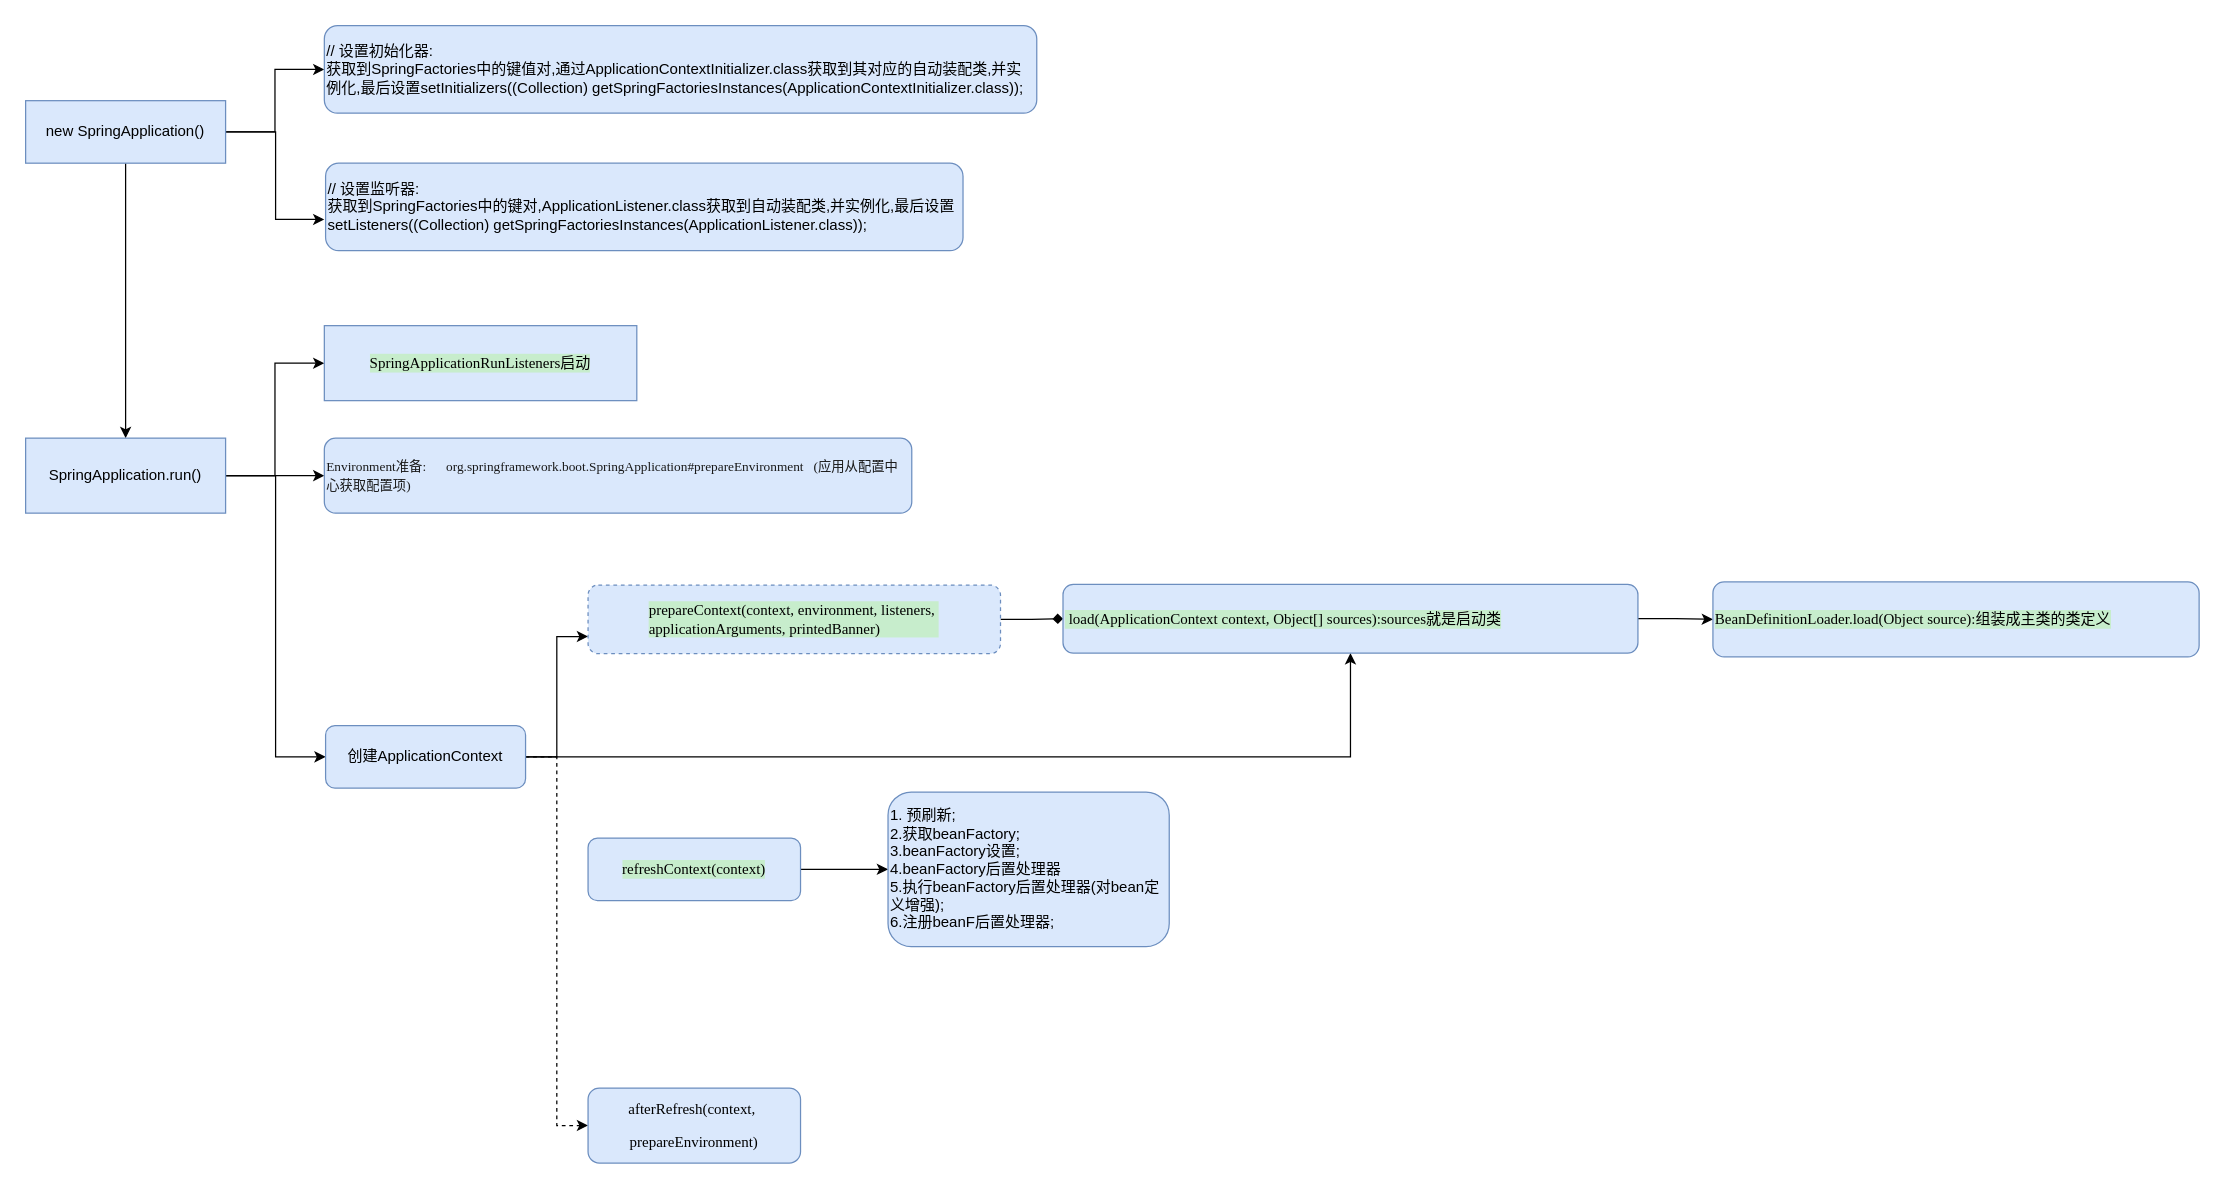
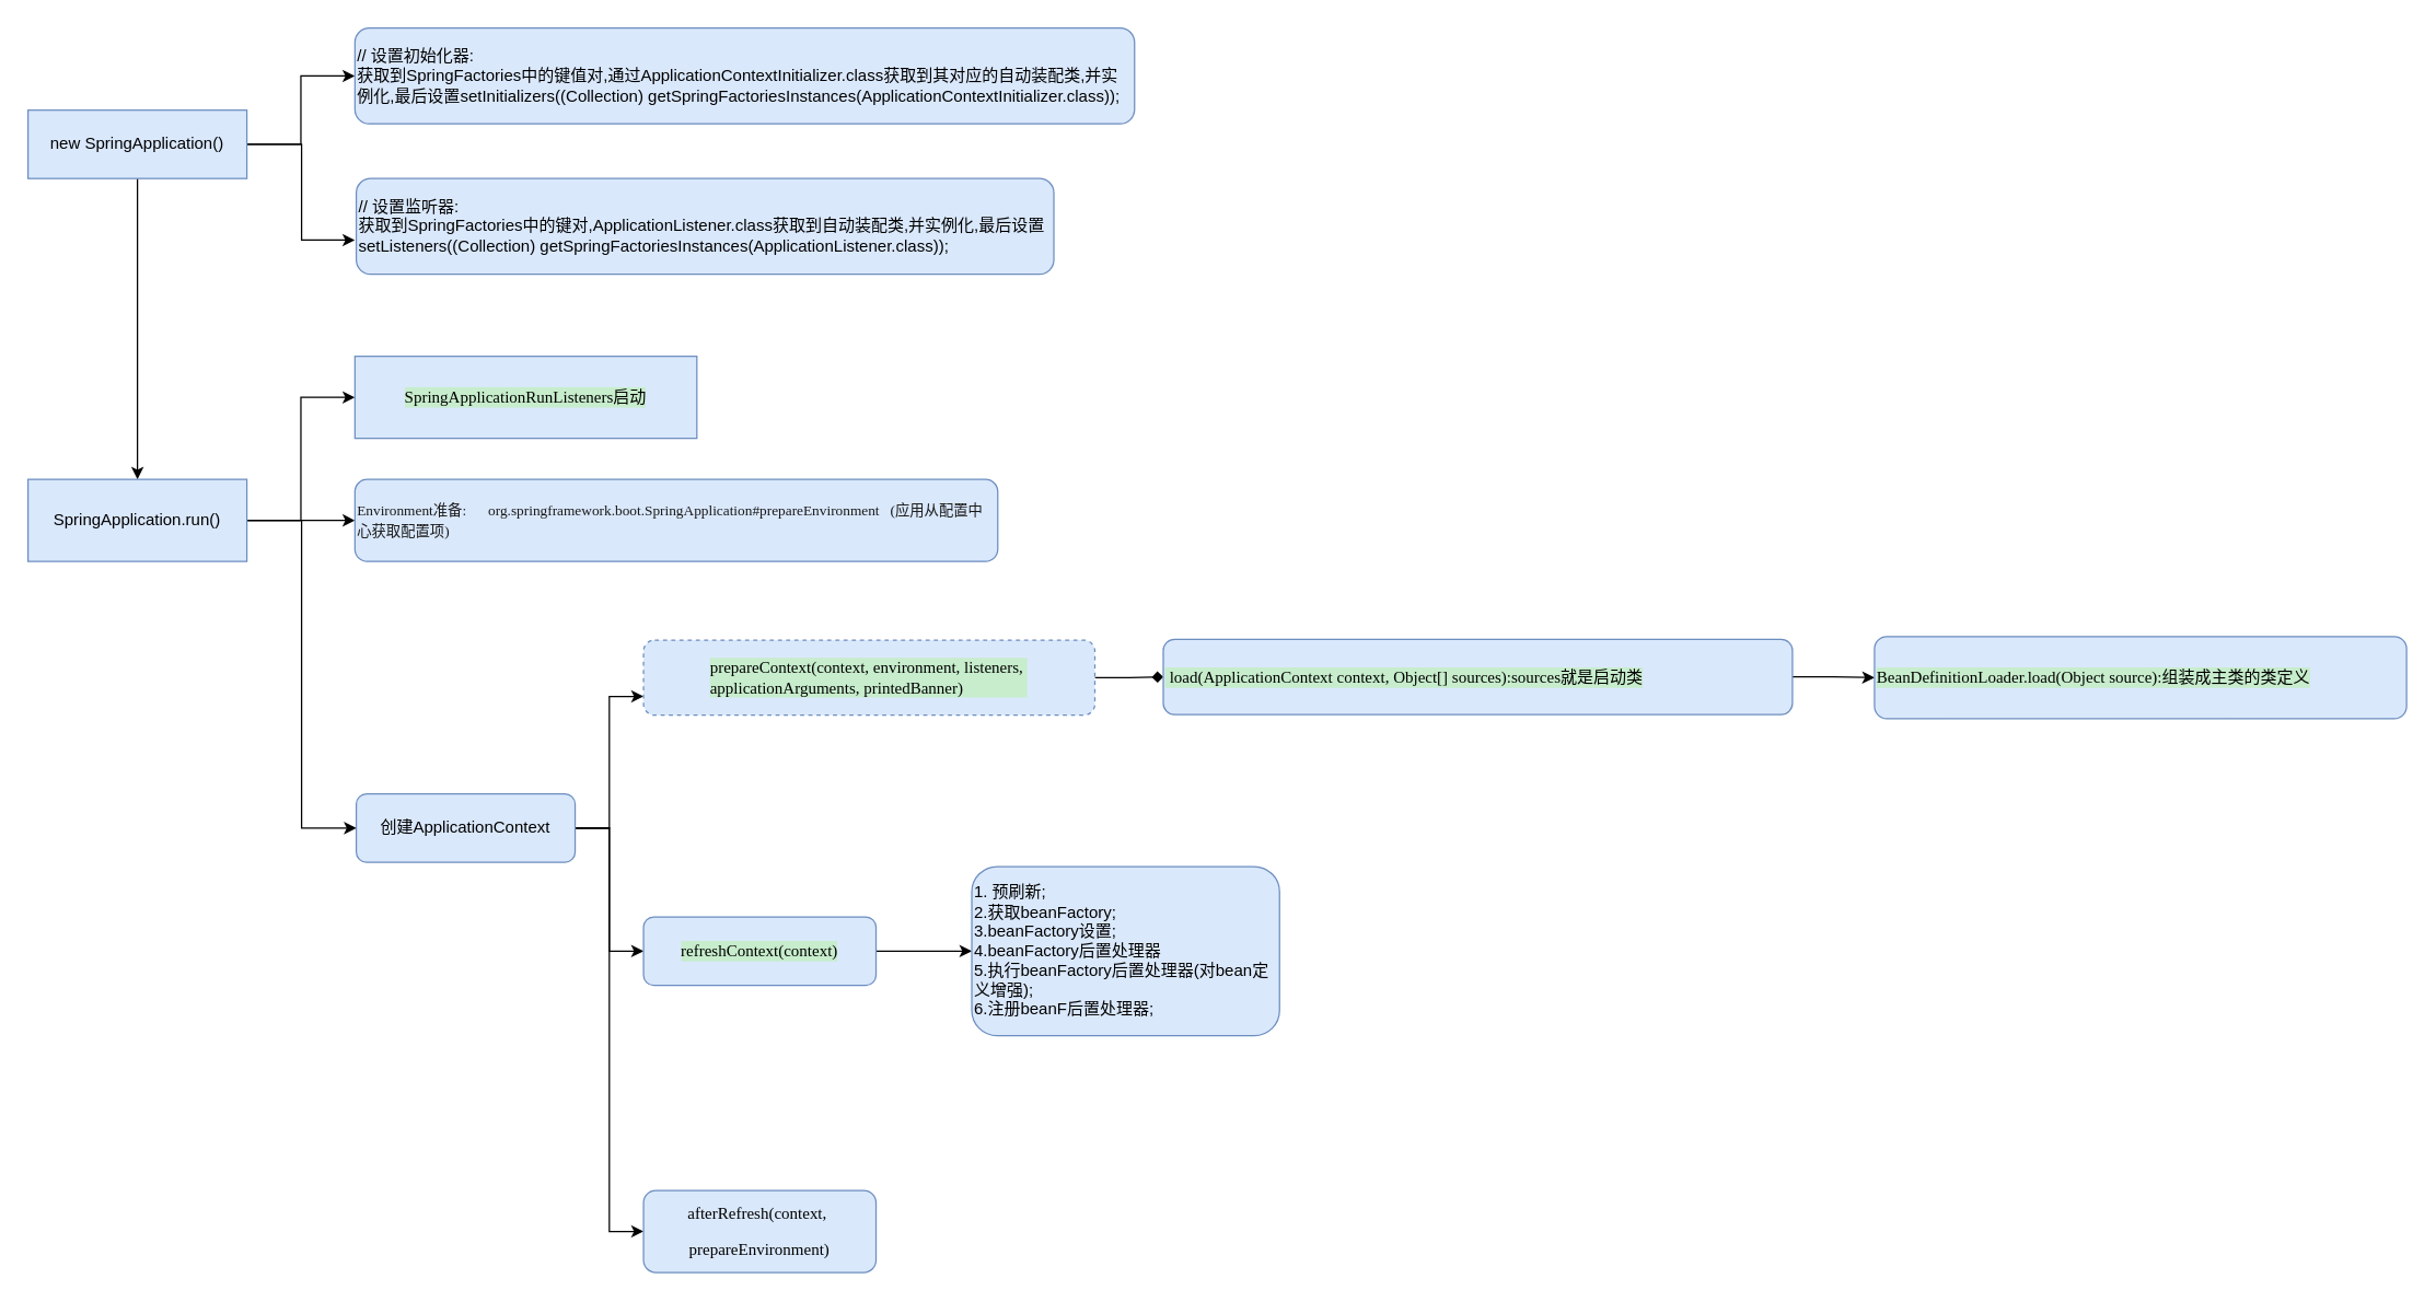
- <mxCell id="15" style="edgeStyle=orthogonalEdgeStyle;rounded=0;orthogonalLoop=1;jettySize=auto;html=1;" parent="1" source="17" target="24" edge="1"><mxGeometry relative="1" as="geometry" /></mxCell>
+ <mxCell id="15" style="edgeStyle=orthogonalEdgeStyle;rounded=0;orthogonalLoop=1;jettySize=auto;html=1;entryX=0;entryY=0.5;entryDx=0;entryDy=0;" parent="1" source="17" target="21" edge="1"><mxGeometry relative="1" as="geometry" /></mxCell>
- <mxCell id="16" style="edgeStyle=orthogonalEdgeStyle;rounded=0;orthogonalLoop=1;jettySize=auto;html=1;entryX=0;entryY=0.5;entryDx=0;entryDy=0;dashed=1;" parent="1" source="17" target="22" edge="1"><mxGeometry relative="1" as="geometry" /></mxCell>
+ <mxCell id="16" style="edgeStyle=orthogonalEdgeStyle;rounded=0;orthogonalLoop=1;jettySize=auto;html=1;entryX=0;entryY=0.5;entryDx=0;entryDy=0;" parent="1" source="17" target="22" edge="1"><mxGeometry relative="1" as="geometry" /></mxCell>
